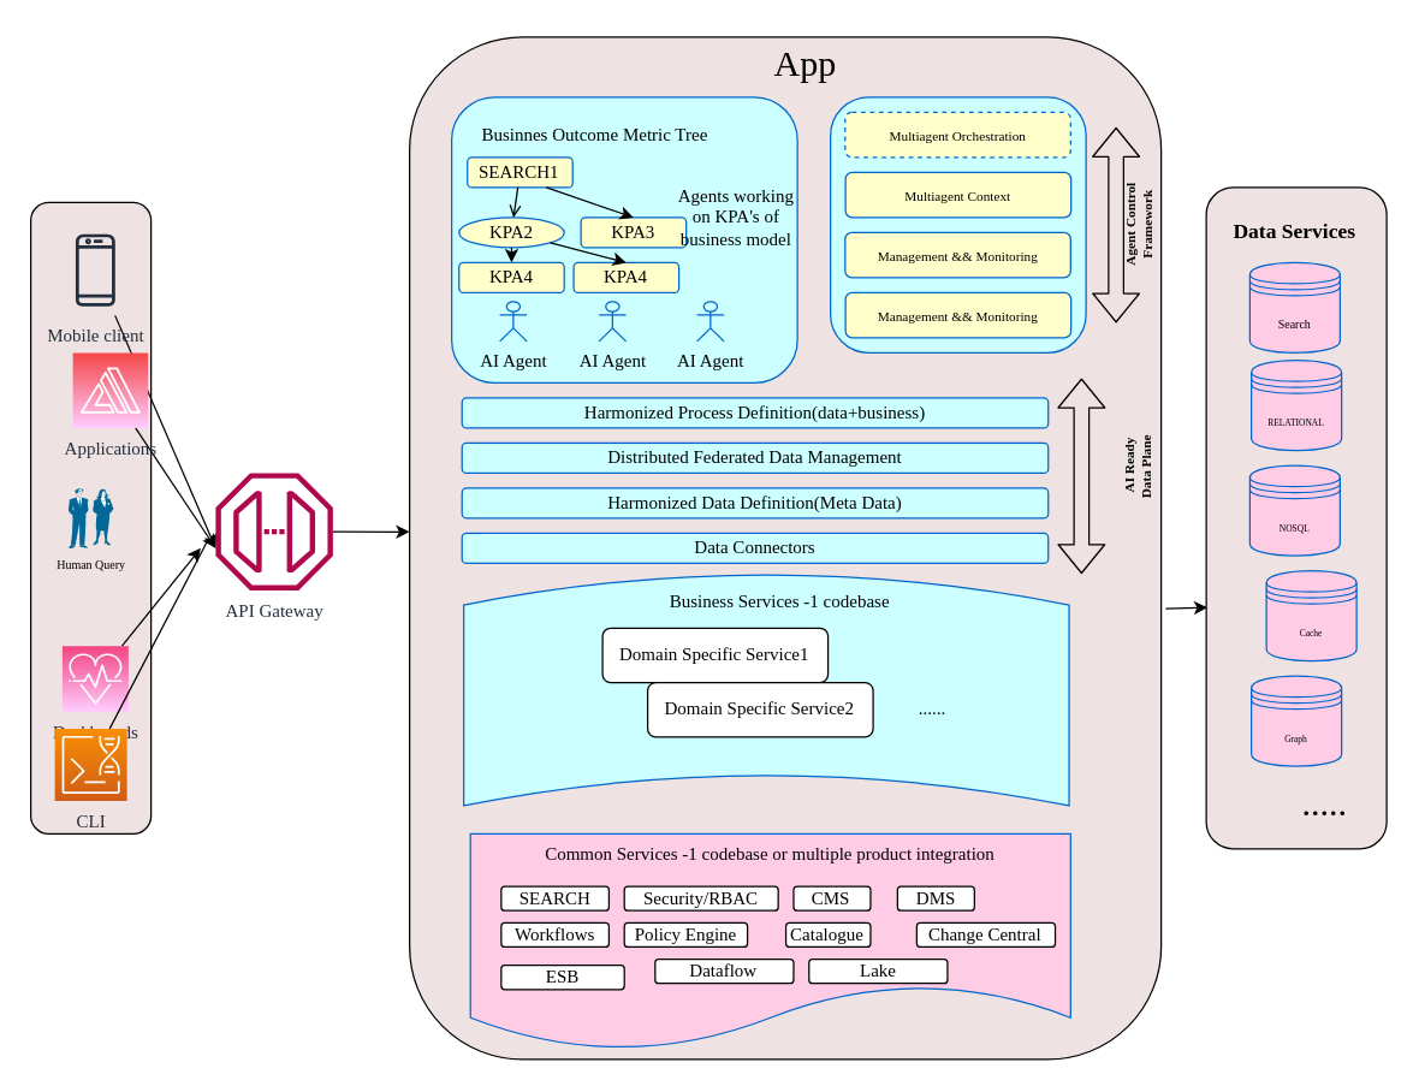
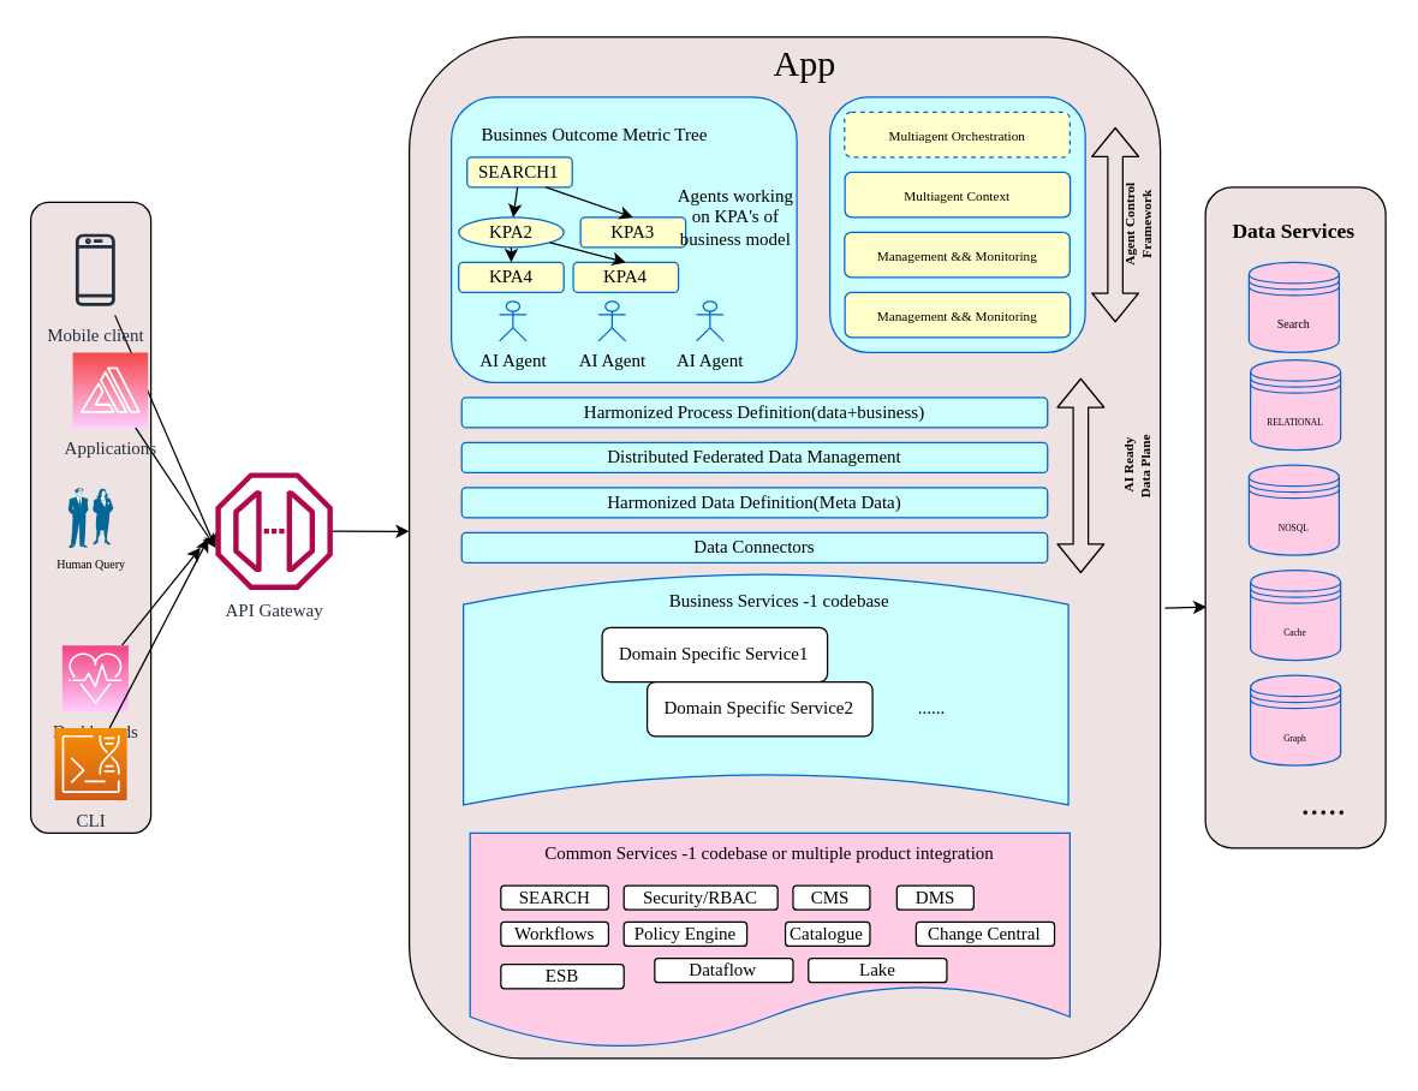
- <mxCell id="69" style="edgeStyle=none;html=1;fontFamily=Comic Sans MS;fontSize=12;endArrow=open;" edge="1" parent="61" source="67" target="68"><mxGeometry relative="1" as="geometry" /></mxCell>
+ <mxCell id="69" style="edgeStyle=none;html=1;fontFamily=Comic Sans MS;fontSize=12;" edge="1" parent="61" source="67" target="68"><mxGeometry relative="1" as="geometry" /></mxCell>
- <mxCell id="9" style="edgeStyle=none;html=1;fontFamily=Comic Sans MS;fontSize=24;entryX=-0.061;entryY=0.561;entryDx=0;entryDy=0;entryPerimeter=0;endArrow=none;" edge="1" parent="1" source="10" target="13"><mxGeometry relative="1" as="geometry"><mxPoint x="163" y="344" as="targetPoint" /></mxGeometry></mxCell>
+ <mxCell id="9" style="edgeStyle=none;html=1;fontFamily=Comic Sans MS;fontSize=24;entryX=-0.061;entryY=0.561;entryDx=0;entryDy=0;entryPerimeter=0;" edge="1" parent="1" source="10" target="13"><mxGeometry relative="1" as="geometry"><mxPoint x="163" y="344" as="targetPoint" /></mxGeometry></mxCell>
- <mxCell id="20" value="&lt;font style=&quot;&quot;&gt;&lt;font style=&quot;font-size: 6px;&quot;&gt;Cache&lt;/font&gt;&lt;br&gt;&lt;/font&gt;" style="shape=datastore;whiteSpace=wrap;html=1;strokeColor=#0066CC;fontFamily=Comic Sans MS;fontSize=14;fillColor=#FFCCE6;" vertex="1" parent="14"><mxGeometry x="40" y="255" width="60" height="60" as="geometry" /></mxCell>
+ <mxCell id="20" value="&lt;font style=&quot;&quot;&gt;&lt;font style=&quot;font-size: 6px;&quot;&gt;Cache&lt;/font&gt;&lt;br&gt;&lt;/font&gt;" style="shape=datastore;whiteSpace=wrap;html=1;strokeColor=#0066CC;fontFamily=Comic Sans MS;fontSize=14;fillColor=#FFCCE6;" vertex="1" parent="14"><mxGeometry x="30" y="255" width="60" height="60" as="geometry" /></mxCell>
